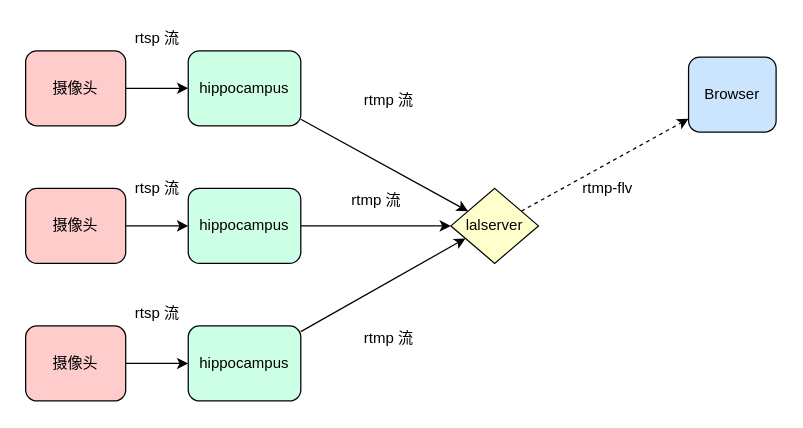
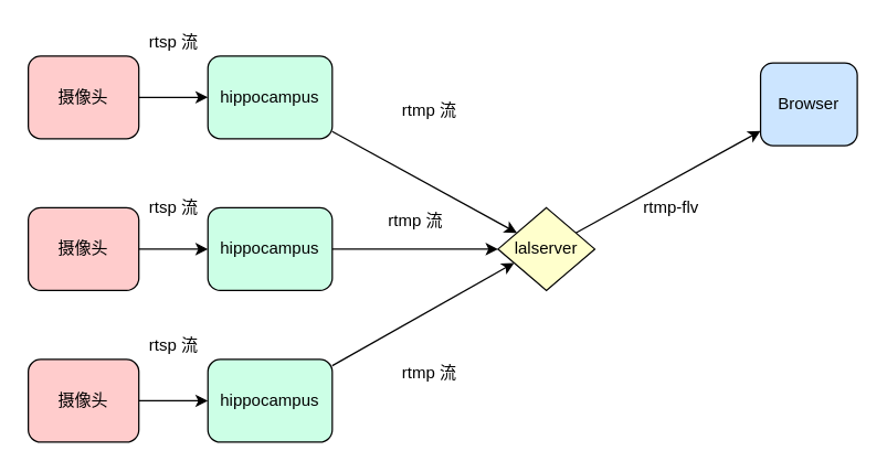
- <mxCell id="6" value="" style="edgeStyle=none;html=1;strokeColor=#000000;dashed=1;" parent="1" source="7" target="8" edge="1"><mxGeometry relative="1" as="geometry" /></mxCell>
+ <mxCell id="6" value="" style="edgeStyle=none;html=1;strokeColor=#000000;" parent="1" source="7" target="8" edge="1"><mxGeometry relative="1" as="geometry" /></mxCell>
